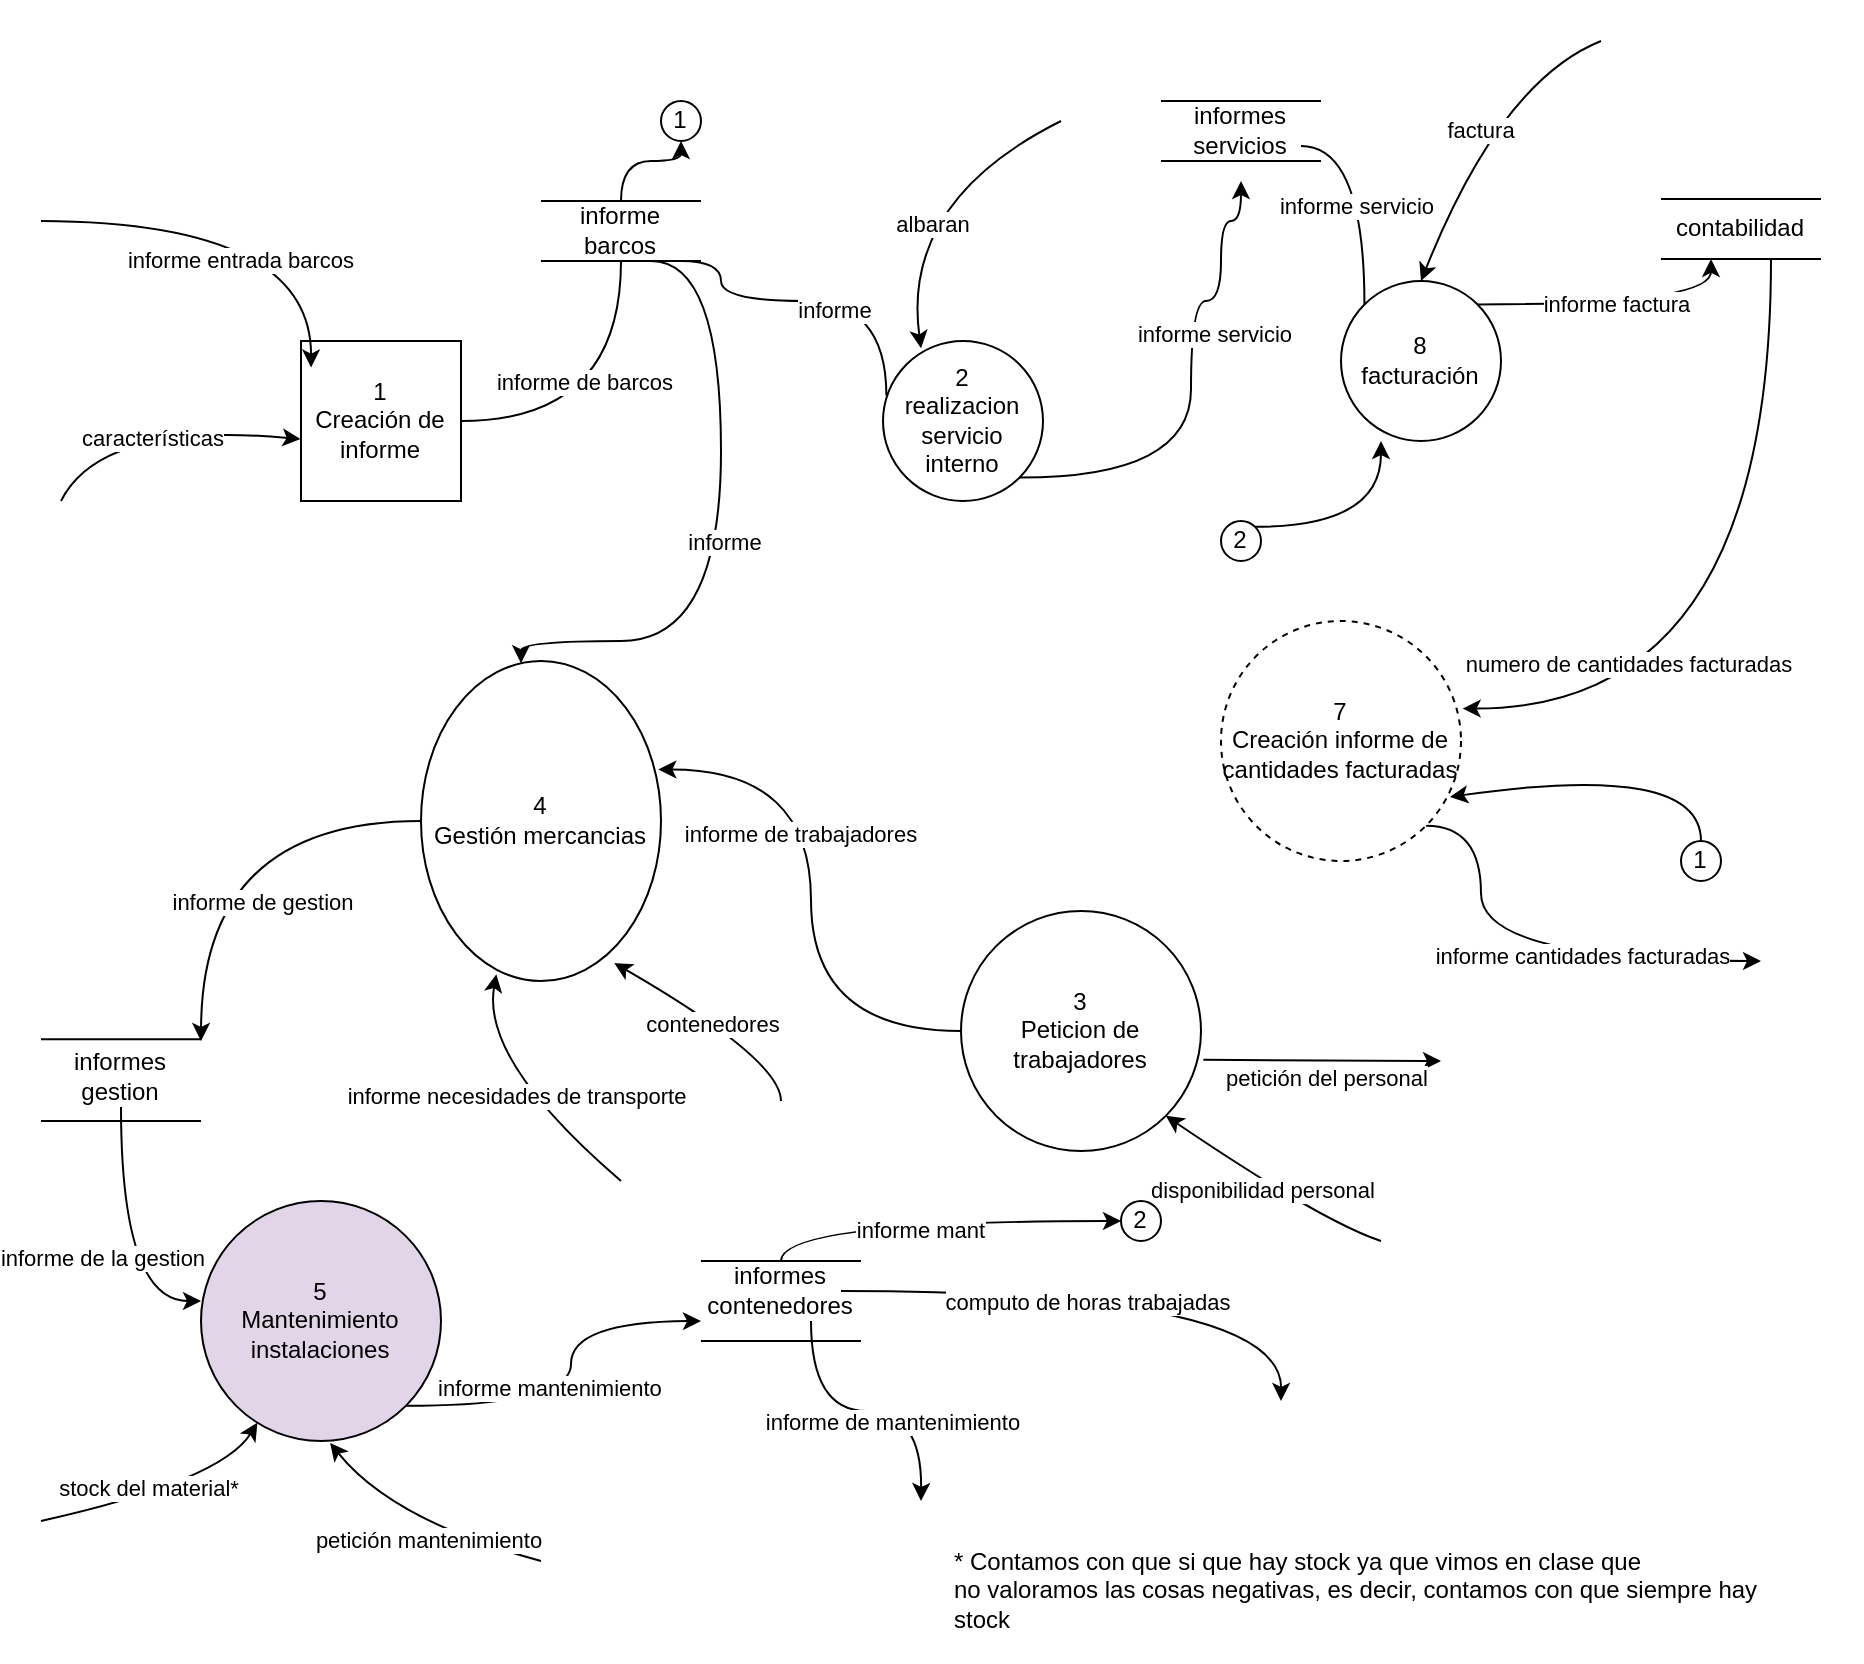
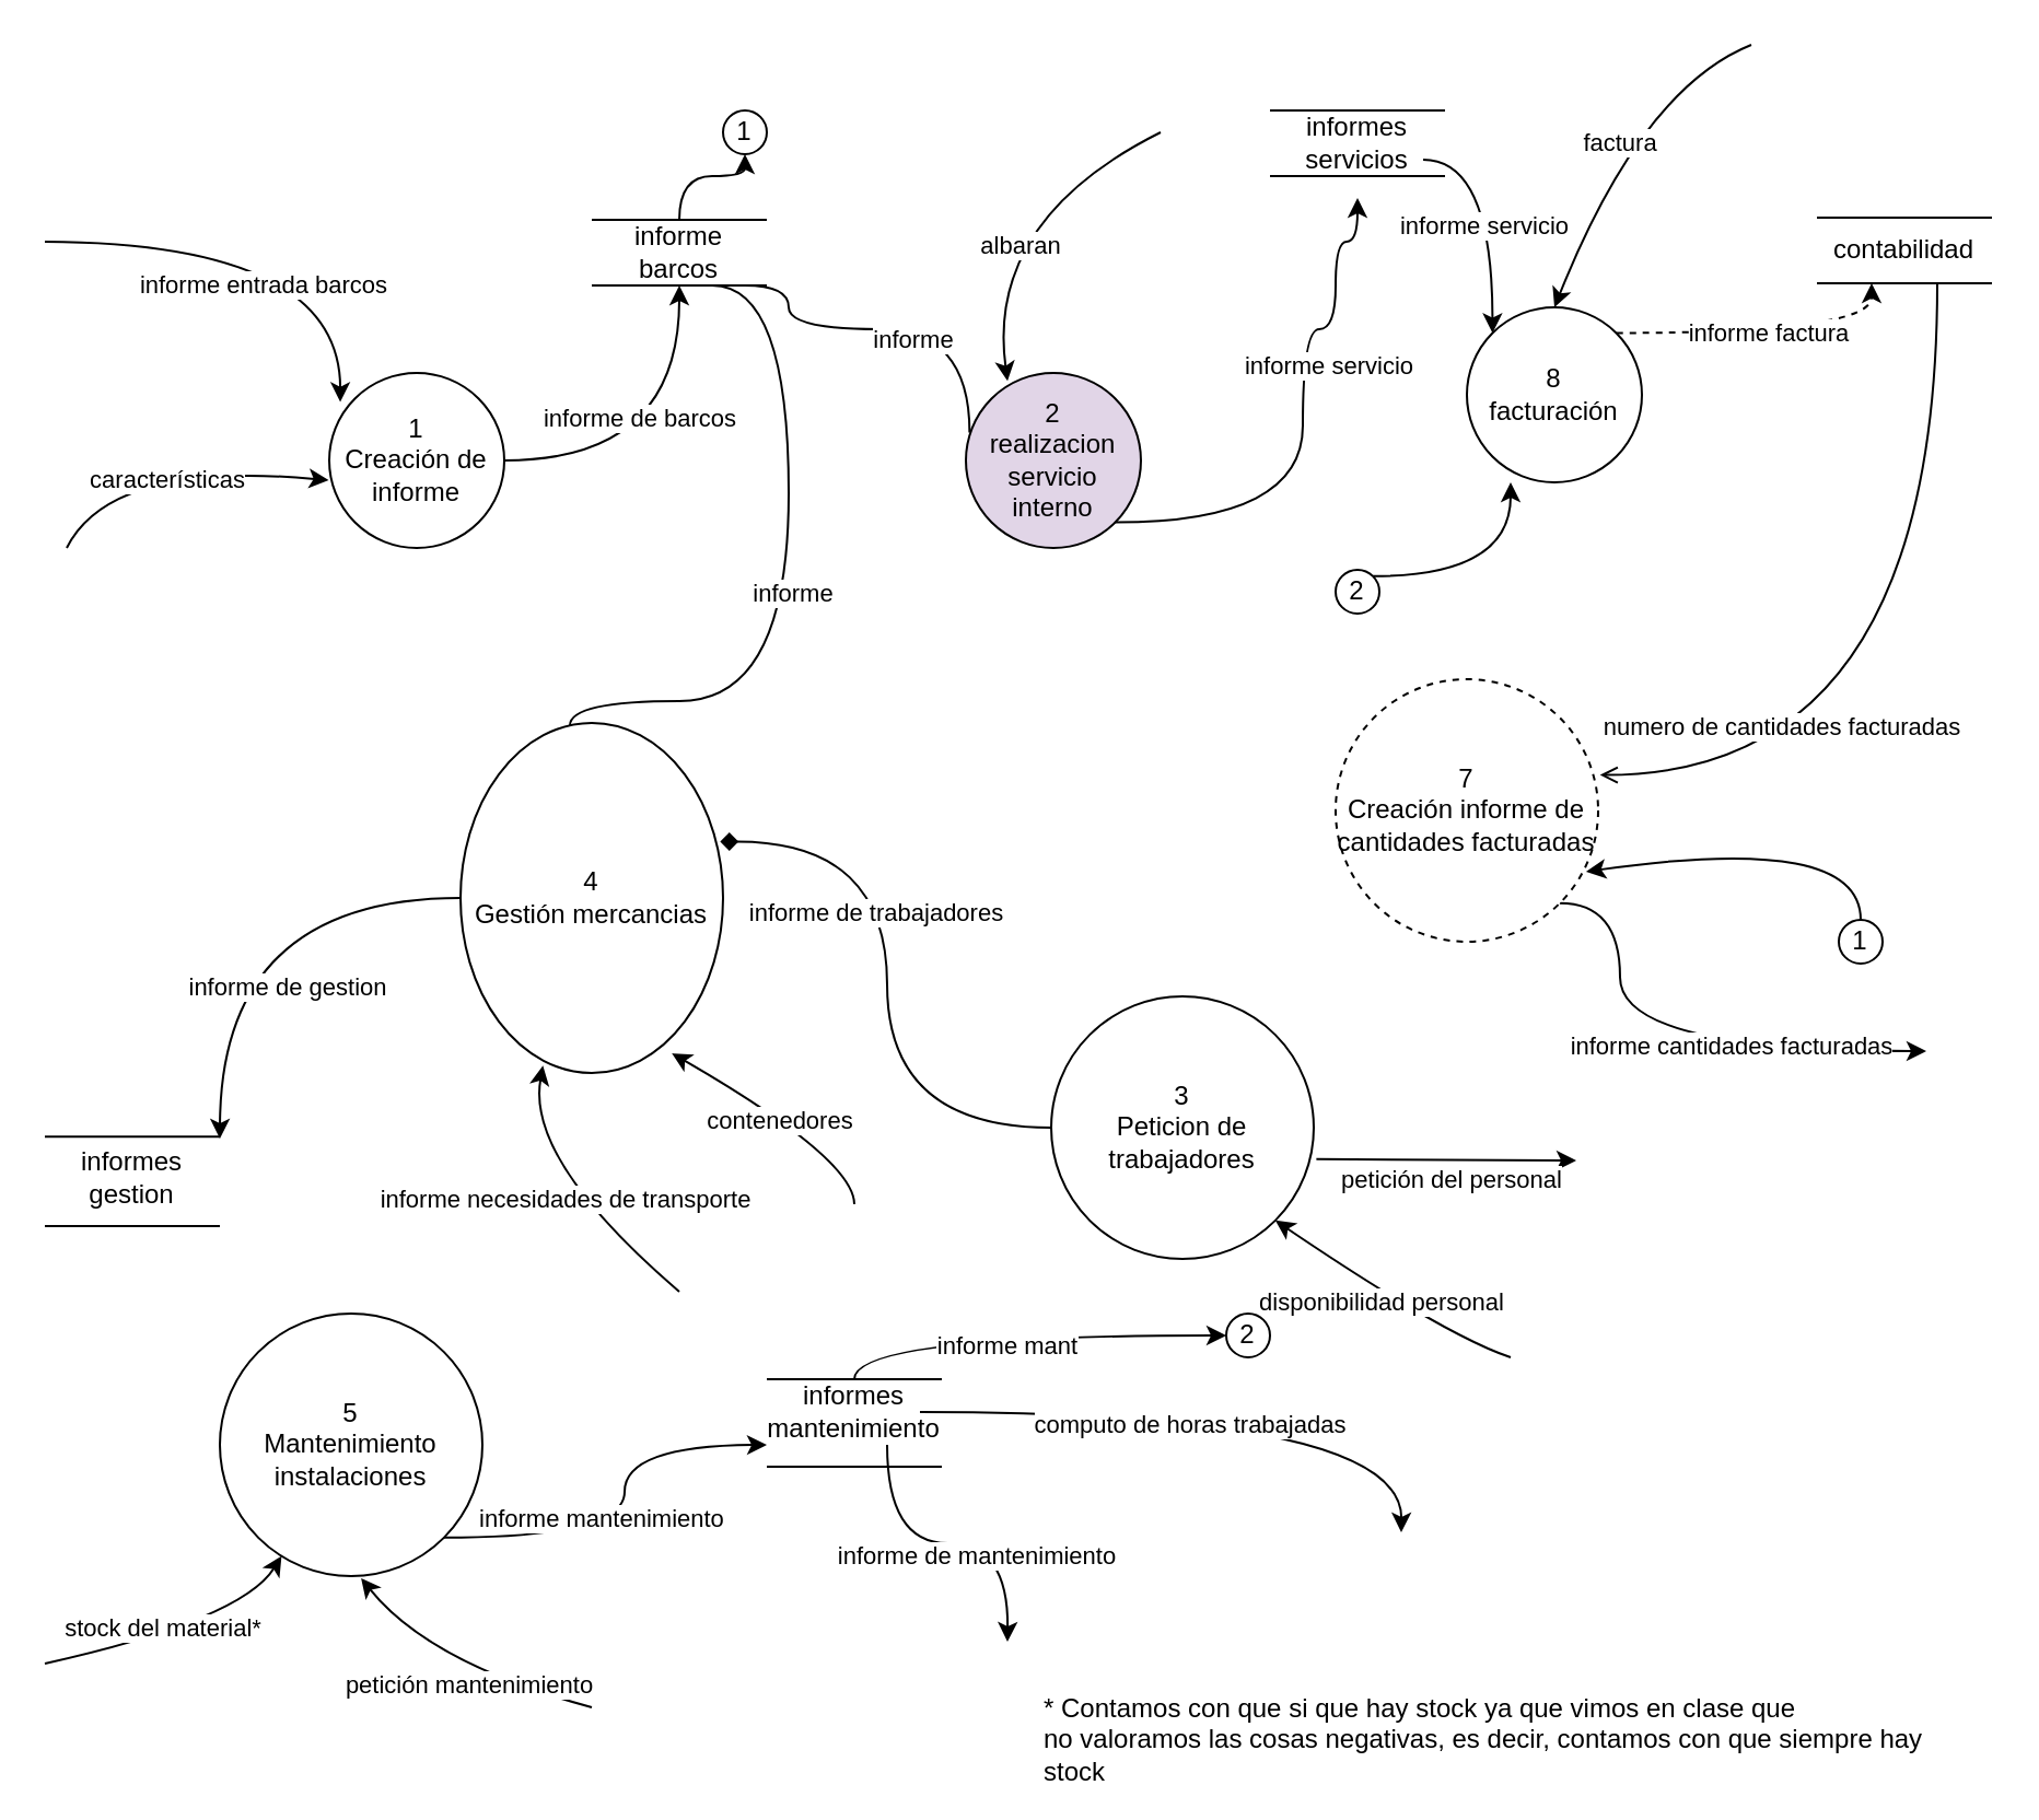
- <mxCell id="74" style="edgeStyle=orthogonalEdgeStyle;curved=1;rounded=0;orthogonalLoop=1;jettySize=auto;html=1;exitX=1;exitY=0.75;exitDx=0;exitDy=0;entryX=0;entryY=0;entryDx=0;entryDy=0;endArrow=none;" edge="1" parent="1" source="76" target="20"><mxGeometry relative="1" as="geometry" /></mxCell>
+ <mxCell id="74" style="edgeStyle=orthogonalEdgeStyle;curved=1;rounded=0;orthogonalLoop=1;jettySize=auto;html=1;exitX=1;exitY=0.75;exitDx=0;exitDy=0;entryX=0;entryY=0;entryDx=0;entryDy=0;" edge="1" parent="1" source="76" target="20"><mxGeometry relative="1" as="geometry" /></mxCell>
- <mxCell id="19" value="informe factura" style="edgeStyle=orthogonalEdgeStyle;curved=1;rounded=0;orthogonalLoop=1;jettySize=auto;html=1;exitX=1;exitY=0;exitDx=0;exitDy=0;entryX=0.25;entryY=1;entryDx=0;entryDy=0;" edge="1" parent="1" source="20" target="26"><mxGeometry relative="1" as="geometry" /></mxCell>
+ <mxCell id="19" value="informe factura" style="edgeStyle=orthogonalEdgeStyle;curved=1;rounded=0;orthogonalLoop=1;jettySize=auto;html=1;exitX=1;exitY=0;exitDx=0;exitDy=0;entryX=0.25;entryY=1;entryDx=0;entryDy=0;dashed=1;" edge="1" parent="1" source="20" target="26"><mxGeometry relative="1" as="geometry" /></mxCell>
- <mxCell id="2" style="edgeStyle=orthogonalEdgeStyle;curved=1;rounded=0;orthogonalLoop=1;jettySize=auto;html=1;exitX=1;exitY=0.5;exitDx=0;exitDy=0;entryX=0.5;entryY=1;entryDx=0;entryDy=0;endArrow=none;" edge="1" parent="1" source="4" target="13"><mxGeometry relative="1" as="geometry" /></mxCell>
+ <mxCell id="2" style="edgeStyle=orthogonalEdgeStyle;curved=1;rounded=0;orthogonalLoop=1;jettySize=auto;html=1;exitX=1;exitY=0.5;exitDx=0;exitDy=0;entryX=0.5;entryY=1;entryDx=0;entryDy=0;" edge="1" parent="1" source="4" target="13"><mxGeometry relative="1" as="geometry" /></mxCell>
- <mxCell id="4" value="1&lt;br&gt;Creación de informe" style="whiteSpace=wrap;html=1;aspect=fixed;rounded=0;" vertex="1" parent="1"><mxGeometry x="150" y="170" width="80" height="80" as="geometry" /></mxCell>
+ <mxCell id="4" value="1&lt;br&gt;Creación de informe" style="ellipse;whiteSpace=wrap;html=1;aspect=fixed;" vertex="1" parent="1"><mxGeometry x="150" y="170" width="80" height="80" as="geometry" /></mxCell>
- <mxCell id="16" value="2&lt;br&gt;realizacion servicio interno" style="ellipse;whiteSpace=wrap;html=1;aspect=fixed;" vertex="1" parent="1"><mxGeometry x="441" y="170" width="80" height="80" as="geometry" /></mxCell>
+ <mxCell id="16" value="2&lt;br&gt;realizacion servicio interno" style="ellipse;whiteSpace=wrap;html=1;aspect=fixed;fillColor=#e1d5e7;" vertex="1" parent="1"><mxGeometry x="441" y="170" width="80" height="80" as="geometry" /></mxCell>
- <mxCell id="36" style="edgeStyle=orthogonalEdgeStyle;curved=1;rounded=0;orthogonalLoop=1;jettySize=auto;html=1;exitX=0.75;exitY=1;exitDx=0;exitDy=0;" edge="1" parent="1" source="13" target="35"><mxGeometry relative="1" as="geometry"><mxPoint x="435" y="309.26" as="sourcePoint" /><Array as="points"><mxPoint x="360" y="130" /><mxPoint x="360" y="320" /><mxPoint x="260" y="320" /></Array></mxGeometry></mxCell>
+ <mxCell id="36" style="edgeStyle=orthogonalEdgeStyle;curved=1;rounded=0;orthogonalLoop=1;jettySize=auto;html=1;exitX=0.75;exitY=1;exitDx=0;exitDy=0;endArrow=none;" edge="1" parent="1" source="13" target="35"><mxGeometry relative="1" as="geometry"><mxPoint x="435" y="309.26" as="sourcePoint" /><Array as="points"><mxPoint x="360" y="130" /><mxPoint x="360" y="320" /><mxPoint x="260" y="320" /></Array></mxGeometry></mxCell>
- <mxCell id="24" style="edgeStyle=orthogonalEdgeStyle;curved=1;rounded=0;orthogonalLoop=1;jettySize=auto;html=1;exitX=0.75;exitY=1;exitDx=0;exitDy=0;entryX=1.007;entryY=0.365;entryDx=0;entryDy=0;entryPerimeter=0;" edge="1" parent="1" source="26" target="29"><mxGeometry relative="1" as="geometry" /></mxCell>
+ <mxCell id="24" style="edgeStyle=orthogonalEdgeStyle;curved=1;rounded=0;orthogonalLoop=1;jettySize=auto;html=1;exitX=0.75;exitY=1;exitDx=0;exitDy=0;entryX=1.007;entryY=0.365;entryDx=0;entryDy=0;entryPerimeter=0;endArrow=open;" edge="1" parent="1" source="26" target="29"><mxGeometry relative="1" as="geometry" /></mxCell>
- <mxCell id="38" style="edgeStyle=orthogonalEdgeStyle;curved=1;rounded=0;orthogonalLoop=1;jettySize=auto;html=1;exitX=0;exitY=0.5;exitDx=0;exitDy=0;entryX=0.989;entryY=0.339;entryDx=0;entryDy=0;entryPerimeter=0;" edge="1" parent="1" source="40" target="35"><mxGeometry relative="1" as="geometry" /></mxCell>
+ <mxCell id="38" style="edgeStyle=orthogonalEdgeStyle;curved=1;rounded=0;orthogonalLoop=1;jettySize=auto;html=1;exitX=0;exitY=0.5;exitDx=0;exitDy=0;entryX=0.989;entryY=0.339;entryDx=0;entryDy=0;entryPerimeter=0;endArrow=diamond;" edge="1" parent="1" source="40" target="35"><mxGeometry relative="1" as="geometry" /></mxCell>
- <mxCell id="49" style="edgeStyle=orthogonalEdgeStyle;curved=1;rounded=0;orthogonalLoop=1;jettySize=auto;html=1;exitX=0.5;exitY=1;exitDx=0;exitDy=0;entryX=0;entryY=0.417;entryDx=0;entryDy=0;entryPerimeter=0;" edge="1" parent="1" source="51" target="56"><mxGeometry relative="1" as="geometry" /></mxCell>
- <mxCell id="50" value="informe de la gestion" style="edgeLabel;html=1;align=center;verticalAlign=middle;resizable=0;points=[];" vertex="1" connectable="0" parent="49"><mxGeometry x="0.096" y="9" relative="1" as="geometry"><mxPoint x="-19" as="offset" /></mxGeometry></mxCell>
- <mxCell id="65" value="informes contenedores" style="text;html=1;strokeColor=none;fillColor=none;align=center;verticalAlign=middle;whiteSpace=wrap;rounded=0;" vertex="1" parent="1"><mxGeometry x="360" y="630" width="60" height="30" as="geometry" /></mxCell>
+ <mxCell id="65" value="informes mantenimiento" style="text;html=1;strokeColor=none;fillColor=none;align=center;verticalAlign=middle;whiteSpace=wrap;rounded=0;" vertex="1" parent="1"><mxGeometry x="360" y="630" width="60" height="30" as="geometry" /></mxCell>
- <mxCell id="56" value="5&lt;br&gt;Mantenimiento instalaciones" style="ellipse;whiteSpace=wrap;html=1;aspect=fixed;fillColor=#e1d5e7;" vertex="1" parent="1"><mxGeometry x="100" y="600" width="120" height="120" as="geometry" /></mxCell>
+ <mxCell id="56" value="5&lt;br&gt;Mantenimiento instalaciones" style="ellipse;whiteSpace=wrap;html=1;aspect=fixed;" vertex="1" parent="1"><mxGeometry x="100" y="600" width="120" height="120" as="geometry" /></mxCell>
